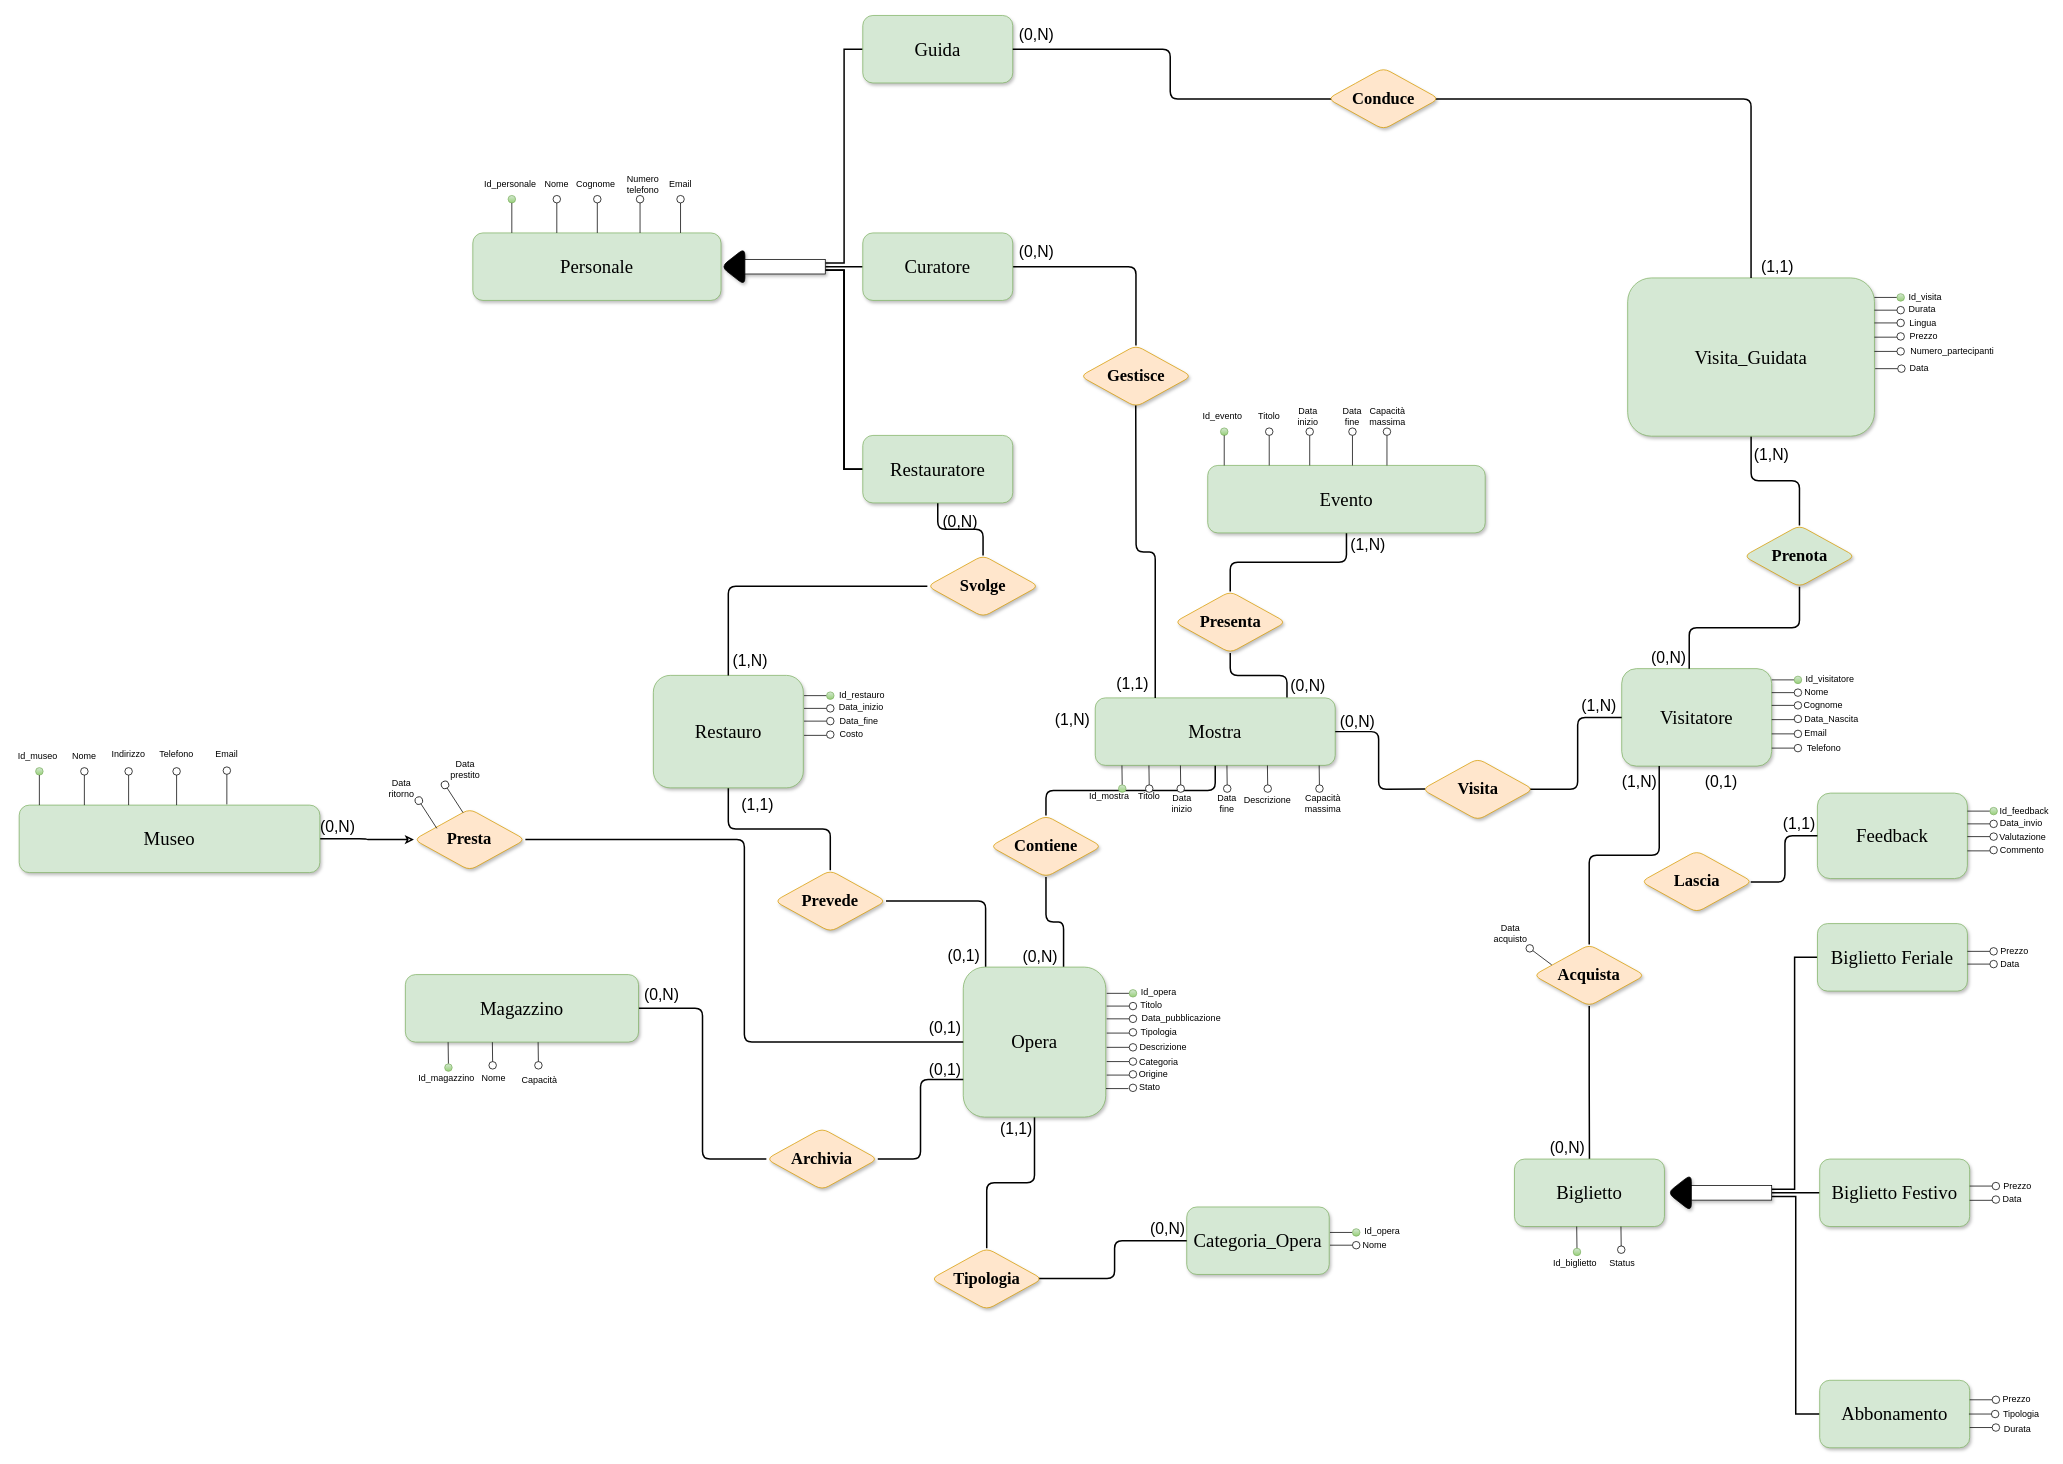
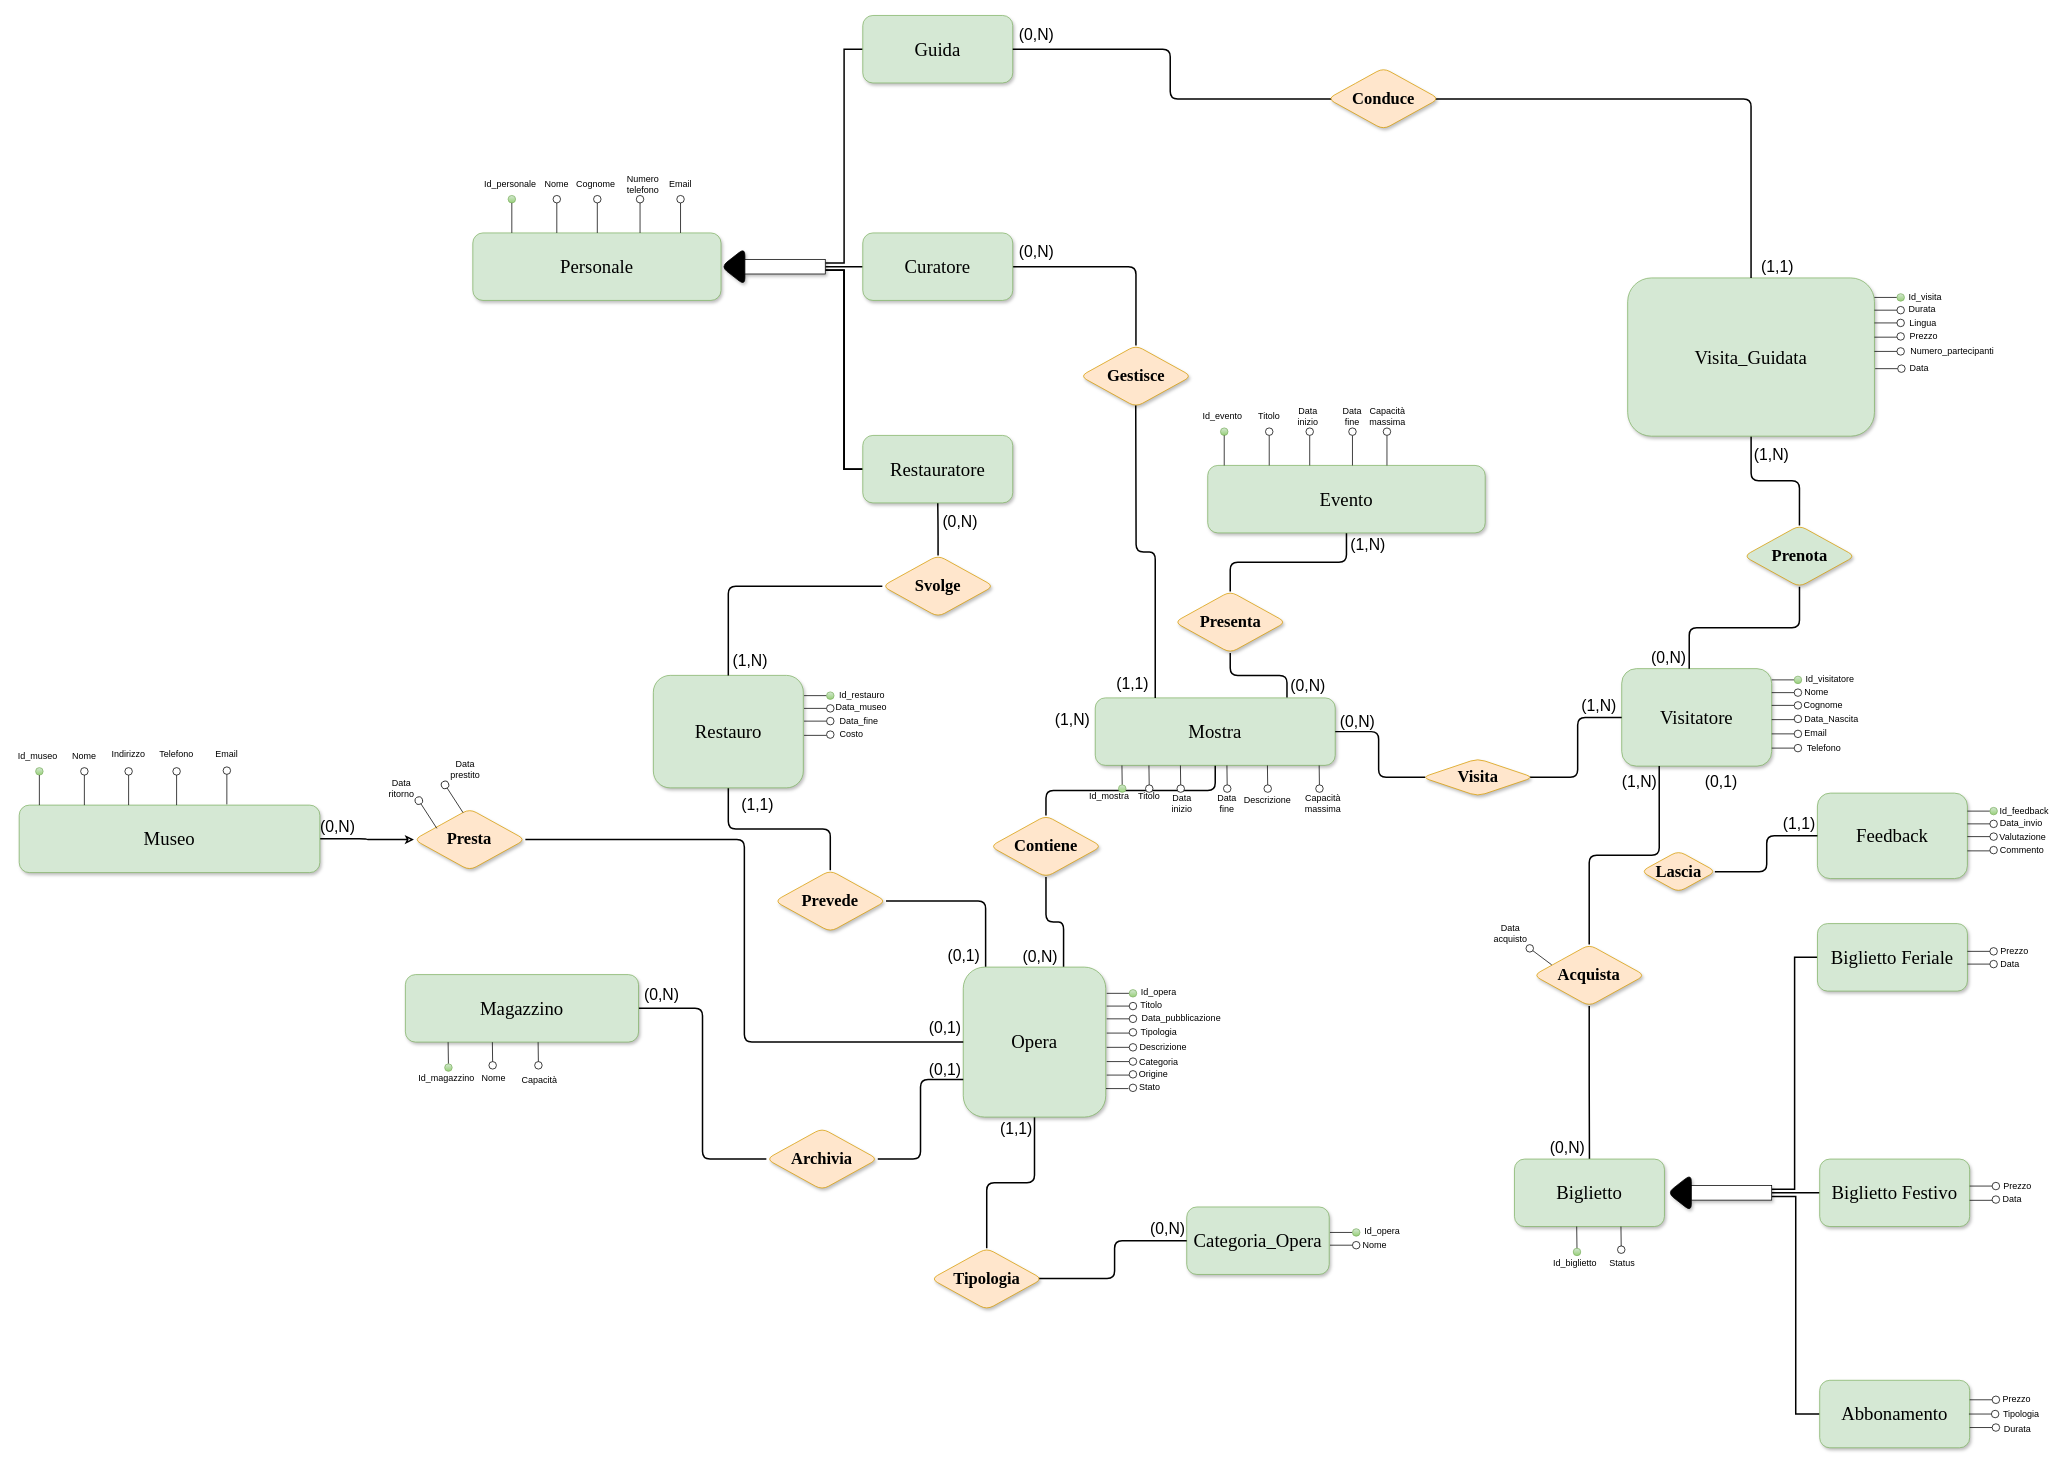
- <mxCell id="30" value="&lt;font style=&quot;font-size: 22px;&quot; face=&quot;Garamond&quot;&gt;&lt;b style=&quot;&quot;&gt;Svolge&lt;/b&gt;&lt;/font&gt;" style="rhombus;whiteSpace=wrap;html=1;rounded=1;shadow=1;strokeWidth=1;fillColor=#ffe6cc;strokeColor=#d79b00;" parent="1" vertex="1"><mxGeometry x="1236.12" y="740" width="148.58" height="82" as="geometry" /></mxCell>
+ <mxCell id="30" value="&lt;font style=&quot;font-size: 22px;&quot; face=&quot;Garamond&quot;&gt;&lt;b style=&quot;&quot;&gt;Svolge&lt;/b&gt;&lt;/font&gt;" style="rhombus;whiteSpace=wrap;html=1;rounded=1;shadow=1;strokeWidth=1;fillColor=#ffe6cc;strokeColor=#d79b00;" parent="1" vertex="1"><mxGeometry x="1176.12" y="740" width="148.58" height="82" as="geometry" /></mxCell>
- <mxCell id="187" value="Data_inizio" style="text;html=1;align=center;verticalAlign=middle;whiteSpace=wrap;rounded=0;" parent="1" vertex="1"><mxGeometry x="1117.71" y="928" width="60" height="30" as="geometry" /></mxCell>
+ <mxCell id="187" value="Data_museo" style="text;html=1;align=center;verticalAlign=middle;whiteSpace=wrap;rounded=0;" parent="1" vertex="1"><mxGeometry x="1117.71" y="928" width="60" height="30" as="geometry" /></mxCell>
- <mxCell id="53" value="&lt;font style=&quot;font-size: 22px;&quot; face=&quot;Garamond&quot;&gt;&lt;b style=&quot;&quot;&gt;Visita&lt;/b&gt;&lt;/font&gt;" style="rhombus;whiteSpace=wrap;html=1;rounded=1;shadow=1;strokeWidth=1;fillColor=#ffe6cc;strokeColor=#d79b00;" parent="1" vertex="1"><mxGeometry x="1895.84" y="1011" width="148.58" height="82" as="geometry" /></mxCell>
+ <mxCell id="53" value="&lt;font style=&quot;font-size: 22px;&quot; face=&quot;Garamond&quot;&gt;&lt;b style=&quot;&quot;&gt;Visita&lt;/b&gt;&lt;/font&gt;" style="rhombus;whiteSpace=wrap;html=1;rounded=1;shadow=1;strokeWidth=1;fillColor=#ffe6cc;strokeColor=#d79b00;" parent="1" vertex="1"><mxGeometry x="1895.84" y="1011" width="148.58" height="50" as="geometry" /></mxCell>
- <mxCell id="55" value="&lt;font style=&quot;font-size: 22px;&quot; face=&quot;Garamond&quot;&gt;&lt;b style=&quot;&quot;&gt;Lascia&lt;/b&gt;&lt;/font&gt;" style="rhombus;whiteSpace=wrap;html=1;rounded=1;shadow=1;strokeWidth=1;fillColor=#ffe6cc;strokeColor=#d79b00;" parent="1" vertex="1"><mxGeometry x="2187.76" y="1134" width="148.58" height="82" as="geometry" /></mxCell>
+ <mxCell id="55" value="&lt;font style=&quot;font-size: 22px;&quot; face=&quot;Garamond&quot;&gt;&lt;b style=&quot;&quot;&gt;Lascia&lt;/b&gt;&lt;/font&gt;" style="rhombus;whiteSpace=wrap;html=1;rounded=1;shadow=1;strokeWidth=1;fillColor=#ffe6cc;strokeColor=#d79b00;" parent="1" vertex="1"><mxGeometry x="2187.76" y="1134" width="100" height="55" as="geometry" /></mxCell>
